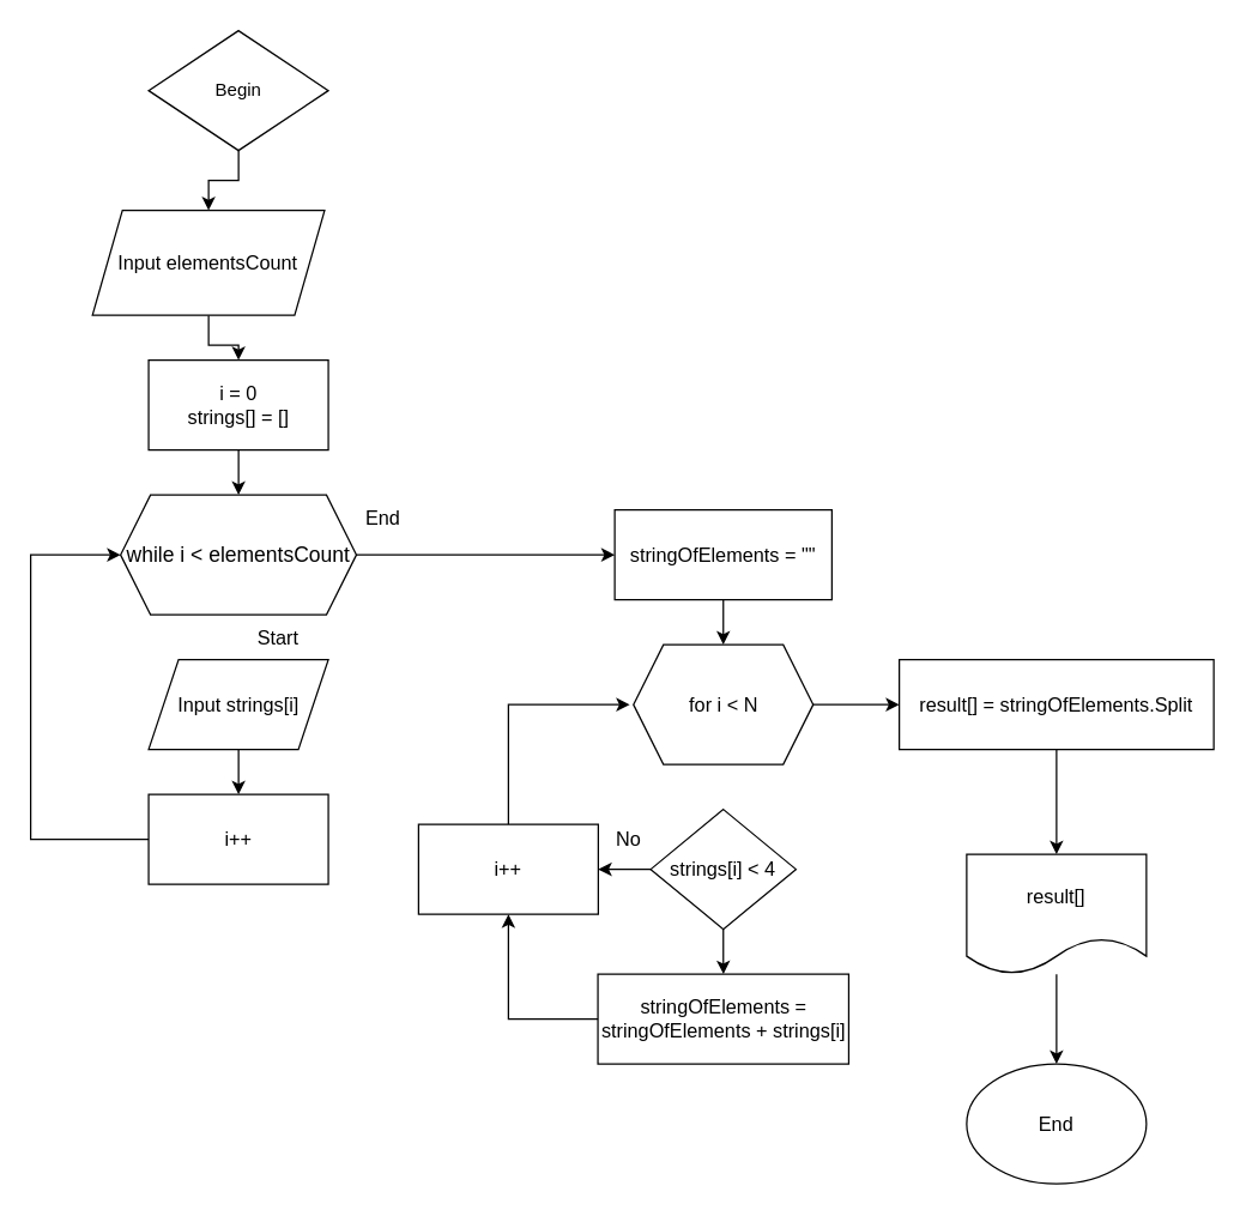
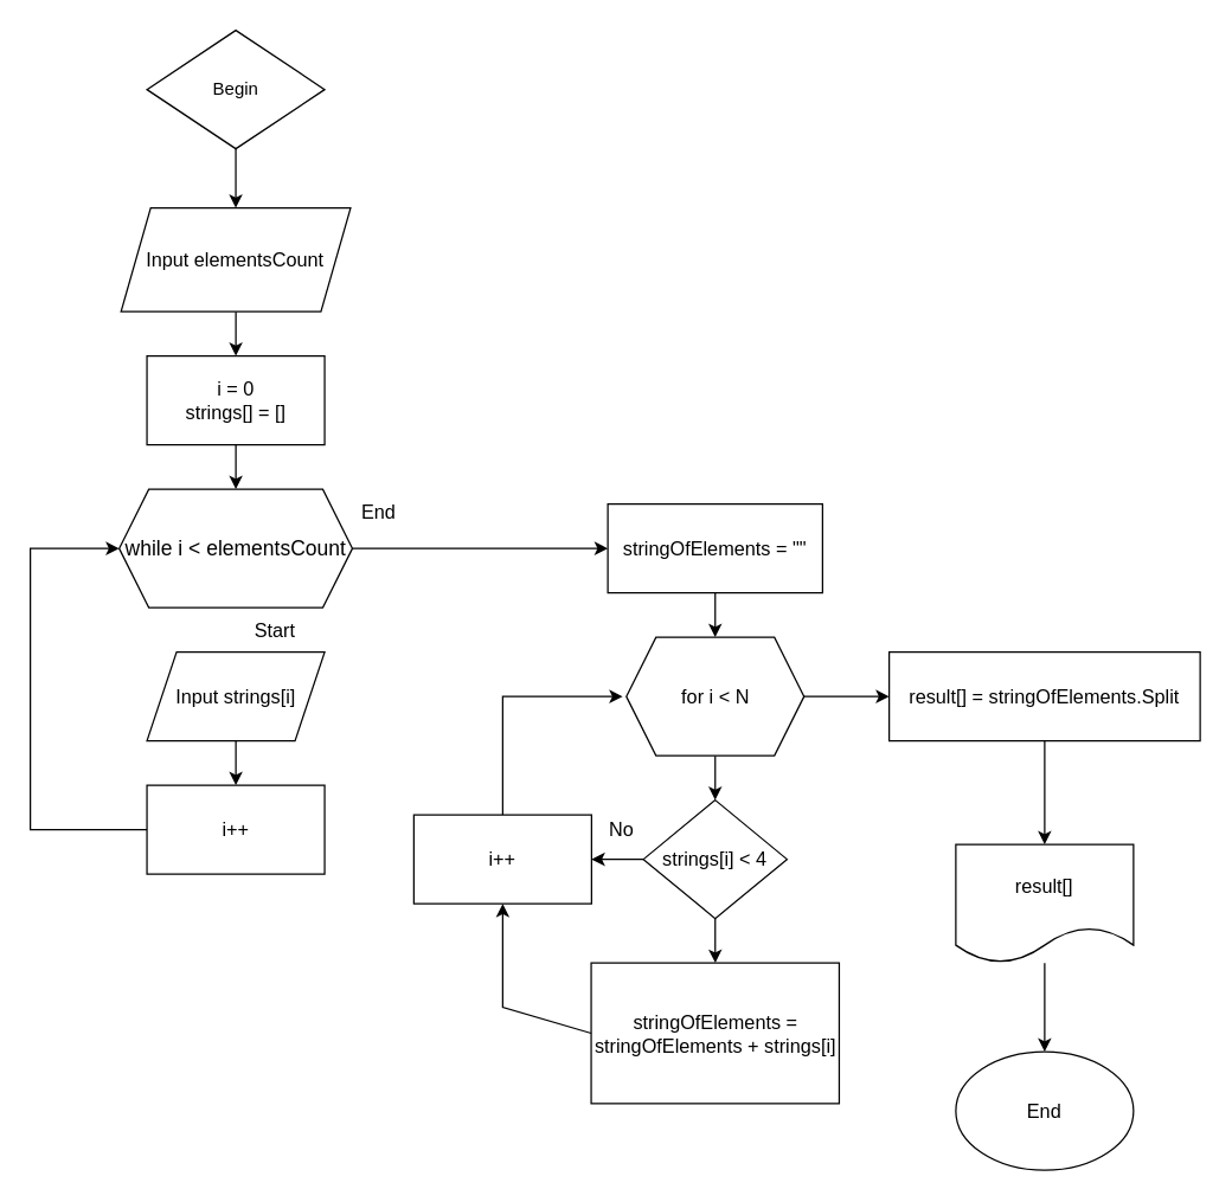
- <mxCell id="5" value="Input elementsCount" style="shape=parallelogram;perimeter=parallelogramPerimeter;whiteSpace=wrap;html=1;fixedSize=1;fontSize=13;" vertex="1" parent="1"><mxGeometry x="61.25" y="140" width="155" height="70" as="geometry" /></mxCell>
+ <mxCell id="5" value="Input elementsCount" style="shape=parallelogram;perimeter=parallelogramPerimeter;whiteSpace=wrap;html=1;fixedSize=1;fontSize=13;" vertex="1" parent="1"><mxGeometry x="81.25" y="140" width="155" height="70" as="geometry" /></mxCell>
+ <mxCell id="15" value="" style="edgeStyle=orthogonalEdgeStyle;rounded=0;orthogonalLoop=1;jettySize=auto;html=1;fontSize=13;" edge="1" parent="1" source="17" target="23"><mxGeometry relative="1" as="geometry" /></mxCell>
- <mxCell id="24" value="stringOfElements = stringOfElements + strings[i]" style="whiteSpace=wrap;html=1;fontSize=13;" vertex="1" parent="1"><mxGeometry x="398.75" y="650" width="167.5" height="60" as="geometry" /></mxCell>
+ <mxCell id="24" value="stringOfElements = stringOfElements + strings[i]" style="whiteSpace=wrap;html=1;fontSize=13;" vertex="1" parent="1"><mxGeometry x="398.75" y="650" width="167.5" height="95" as="geometry" /></mxCell>
